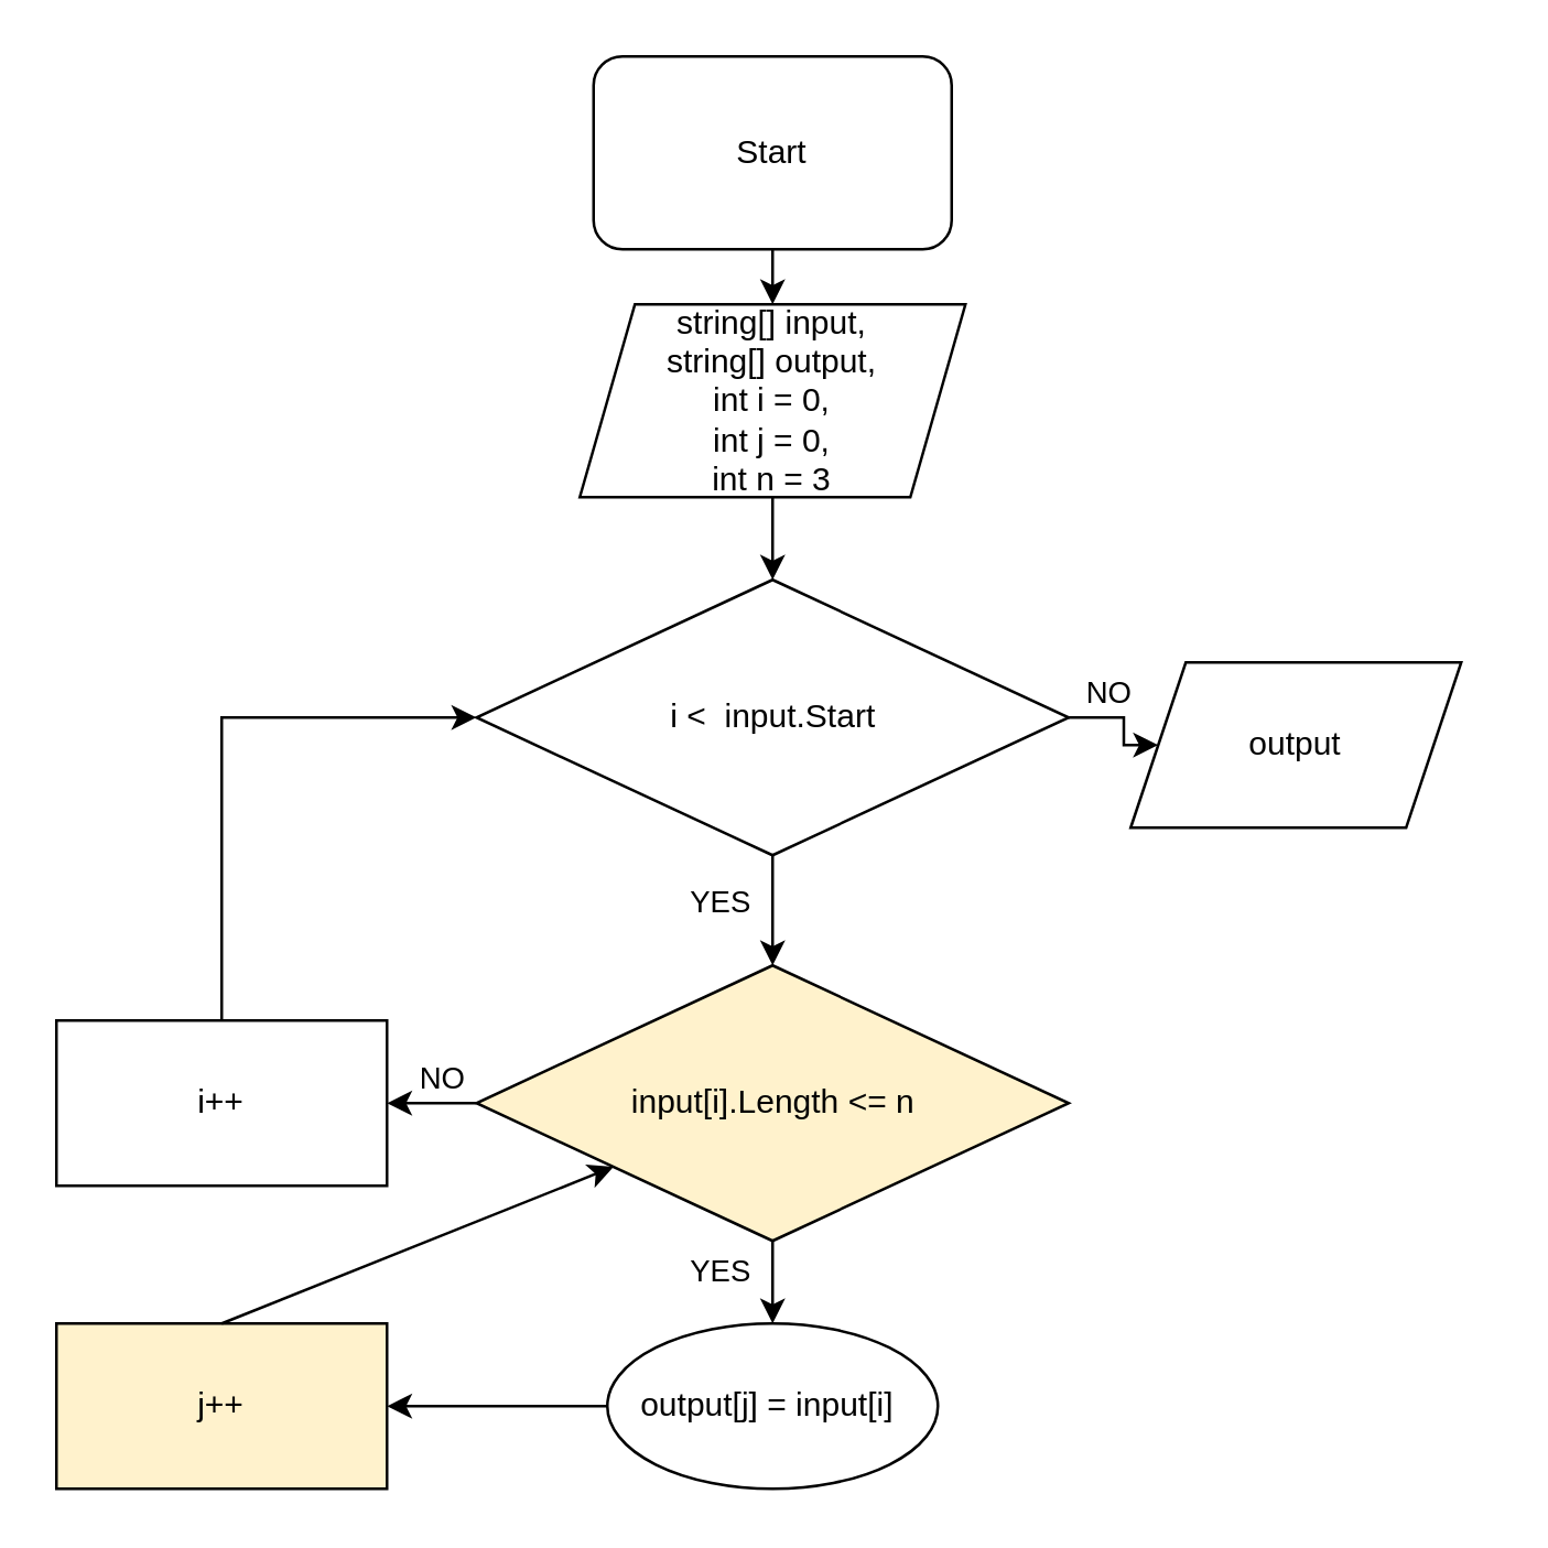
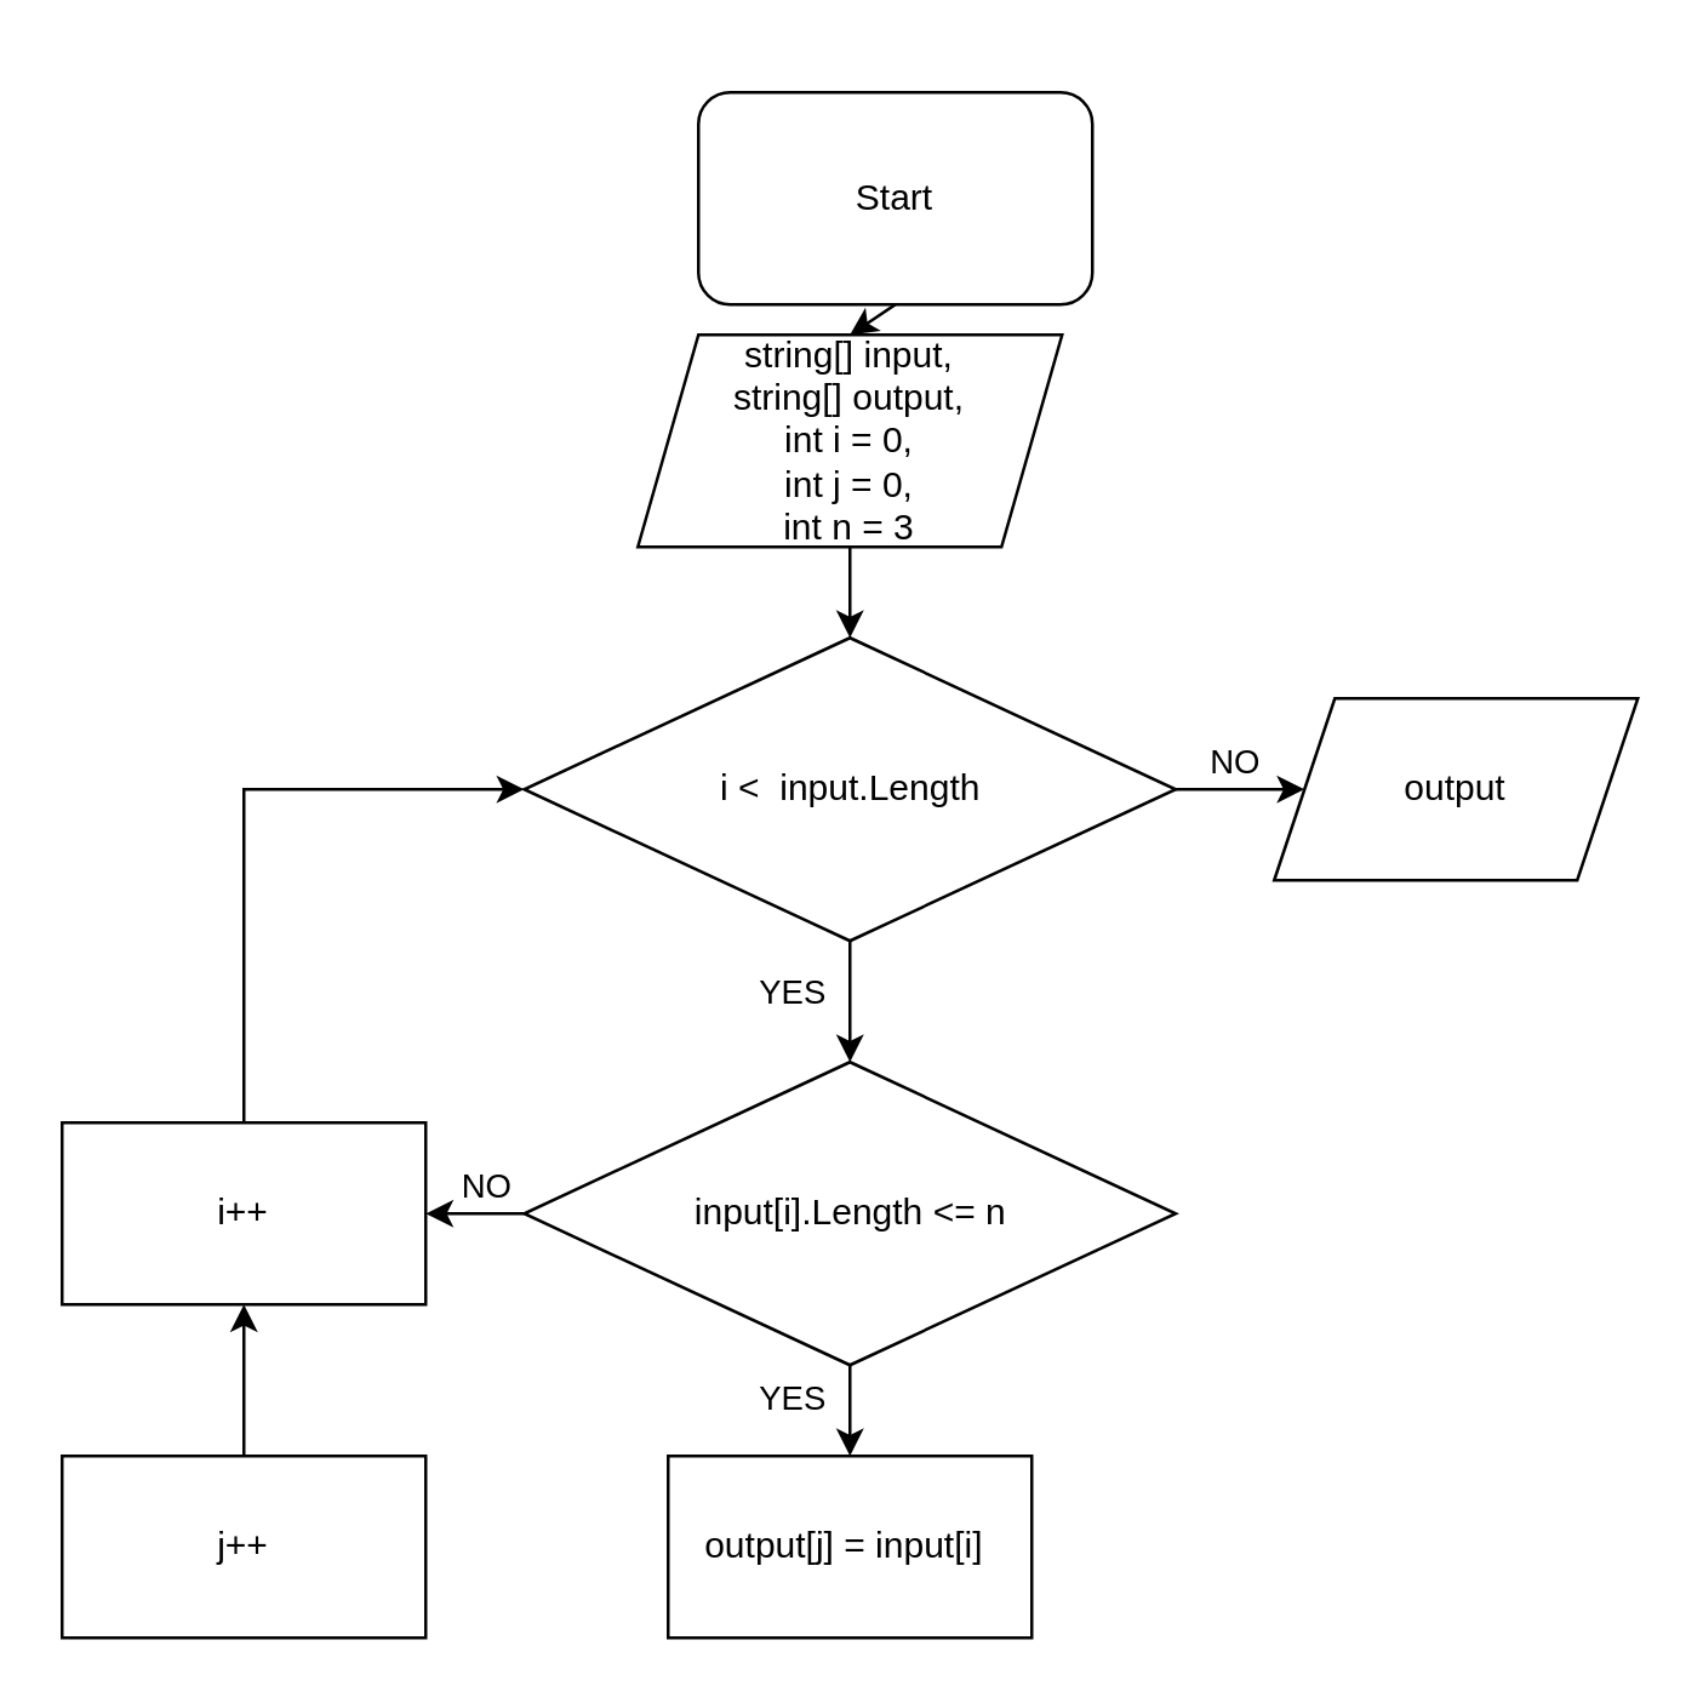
- <mxCell id="2" value="Start" style="rounded=1;whiteSpace=wrap;html=1;" parent="1" vertex="1"><mxGeometry x="215" y="20" width="130" height="70" as="geometry" /></mxCell>
+ <mxCell id="2" value="Start" style="rounded=1;whiteSpace=wrap;html=1;" parent="1" vertex="1"><mxGeometry x="230" y="30" width="130" height="70" as="geometry" /></mxCell>
- <mxCell id="8" value="i &amp;lt; &amp;nbsp;input.Start" style="rhombus;whiteSpace=wrap;html=1;" parent="1" vertex="1"><mxGeometry x="172.5" y="210" width="215" height="100" as="geometry" /></mxCell>
+ <mxCell id="8" value="i &amp;lt; &amp;nbsp;input.Length" style="rhombus;whiteSpace=wrap;html=1;" parent="1" vertex="1"><mxGeometry x="172.5" y="210" width="215" height="100" as="geometry" /></mxCell>
- <mxCell id="9" value="output" style="shape=parallelogram;perimeter=parallelogramPerimeter;whiteSpace=wrap;html=1;fixedSize=1;" parent="1" vertex="1"><mxGeometry x="410" y="240" width="120" height="60" as="geometry" /></mxCell>
+ <mxCell id="9" value="output" style="shape=parallelogram;perimeter=parallelogramPerimeter;whiteSpace=wrap;html=1;fixedSize=1;" parent="1" vertex="1"><mxGeometry x="420" y="230" width="120" height="60" as="geometry" /></mxCell>
- <mxCell id="15" value="input[i].Length &amp;lt;= n" style="rhombus;whiteSpace=wrap;html=1;fillColor=#fff2cc;" parent="1" vertex="1"><mxGeometry x="172.5" y="350" width="215" height="100" as="geometry" /></mxCell>
+ <mxCell id="15" value="input[i].Length &amp;lt;= n" style="rhombus;whiteSpace=wrap;html=1;" parent="1" vertex="1"><mxGeometry x="172.5" y="350" width="215" height="100" as="geometry" /></mxCell>
- <mxCell id="21" value="" style="endArrow=classic;html=1;rounded=0;exitX=0.5;exitY=0;exitDx=0;exitDy=0;" parent="1" source="19" target="15" edge="1"><mxGeometry width="50" height="50" relative="1" as="geometry"><mxPoint x="410" y="310" as="sourcePoint" /><mxPoint x="460" y="260" as="targetPoint" /></mxGeometry></mxCell>
+ <mxCell id="21" value="" style="endArrow=classic;html=1;rounded=0;exitX=0.5;exitY=0;exitDx=0;exitDy=0;entryX=0.5;entryY=1;entryDx=0;entryDy=0;" parent="1" source="19" target="17" edge="1"><mxGeometry width="50" height="50" relative="1" as="geometry"><mxPoint x="410" y="310" as="sourcePoint" /><mxPoint x="460" y="260" as="targetPoint" /></mxGeometry></mxCell>
- <mxCell id="19" value="j++" style="rounded=0;whiteSpace=wrap;html=1;fillColor=#fff2cc;" parent="1" vertex="1"><mxGeometry x="20" y="480" width="120" height="60" as="geometry" /></mxCell>
+ <mxCell id="19" value="j++" style="rounded=0;whiteSpace=wrap;html=1;" parent="1" vertex="1"><mxGeometry x="20" y="480" width="120" height="60" as="geometry" /></mxCell>
- <mxCell id="20" value="" style="endArrow=classic;html=1;rounded=0;exitX=0;exitY=0.5;exitDx=0;exitDy=0;entryX=1;entryY=0.5;entryDx=0;entryDy=0;" parent="1" source="16" target="19" edge="1"><mxGeometry width="50" height="50" relative="1" as="geometry"><mxPoint x="370" y="290" as="sourcePoint" /><mxPoint x="420" y="240" as="targetPoint" /></mxGeometry></mxCell>
- <mxCell id="16" value="output[j] = input[i]&amp;nbsp;" style="ellipse;whiteSpace=wrap;html=1;" parent="1" vertex="1"><mxGeometry x="220" y="480" width="120" height="60" as="geometry" /></mxCell>
+ <mxCell id="16" value="output[j] = input[i]&amp;nbsp;" style="whiteSpace=wrap;html=1;" parent="1" vertex="1"><mxGeometry x="220" y="480" width="120" height="60" as="geometry" /></mxCell>
